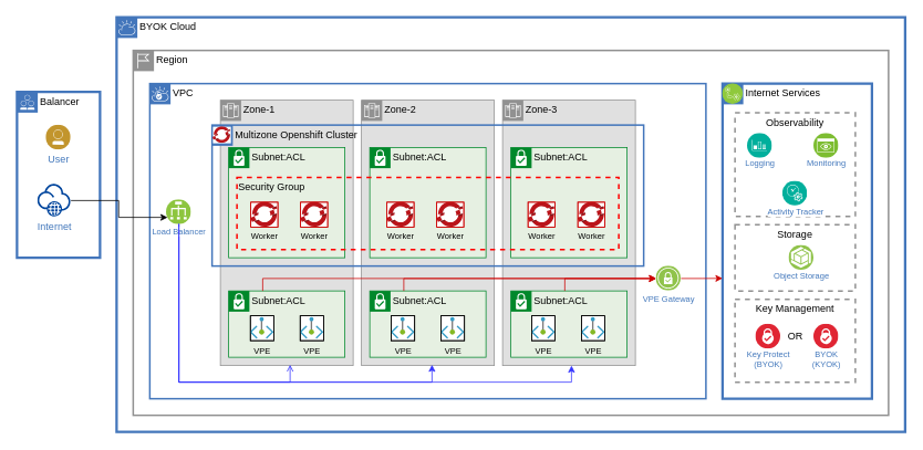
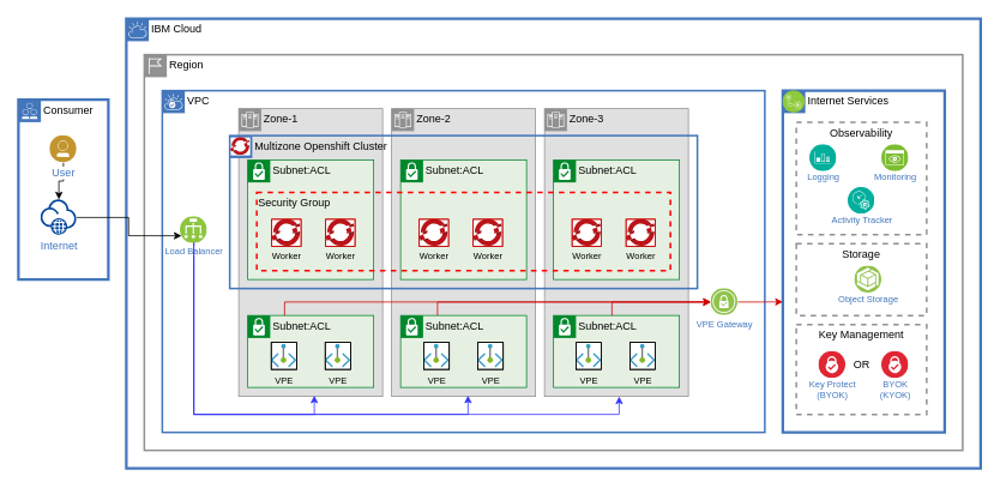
- <mxCell id="6" value="BYOK Cloud" style="shape=mxgraph.ibm.box;prType=cloud;fontStyle=0;verticalAlign=top;align=left;spacingLeft=32;spacingTop=4;fillColor=none;rounded=0;whiteSpace=wrap;html=1;strokeColor=#4376BB;strokeWidth=3;dashed=0;container=1;spacing=-4;collapsible=0;expand=0;recursiveResize=0;" parent="1" vertex="1"><mxGeometry x="140" width="950" height="500" as="geometry" y="20" /></mxCell>
+ <mxCell id="6" value="IBM Cloud" style="shape=mxgraph.ibm.box;prType=cloud;fontStyle=0;verticalAlign=top;align=left;spacingLeft=32;spacingTop=4;fillColor=none;rounded=0;whiteSpace=wrap;html=1;strokeColor=#4376BB;strokeWidth=3;dashed=0;container=1;spacing=-4;collapsible=0;expand=0;recursiveResize=0;" parent="1" vertex="1"><mxGeometry x="140" width="950" height="500" as="geometry" y="20" /></mxCell>
- <mxCell id="2" value="Balancer" style="shape=mxgraph.ibm.box;prType=public;fontStyle=0;verticalAlign=top;align=left;spacingLeft=32;spacingTop=4;fillColor=none;rounded=0;whiteSpace=wrap;html=1;strokeColor=#4376BB;strokeWidth=3;dashed=0;container=1;spacing=-4;collapsible=0;expand=0;recursiveResize=0;" parent="1" vertex="1"><mxGeometry x="20" y="110" width="100" height="200" as="geometry" /></mxCell>
+ <mxCell id="2" value="Consumer" style="shape=mxgraph.ibm.box;prType=public;fontStyle=0;verticalAlign=top;align=left;spacingLeft=32;spacingTop=4;fillColor=none;rounded=0;whiteSpace=wrap;html=1;strokeColor=#4376BB;strokeWidth=3;dashed=0;container=1;spacing=-4;collapsible=0;expand=0;recursiveResize=0;" parent="1" vertex="1"><mxGeometry x="20" y="110" width="100" height="200" as="geometry" /></mxCell>
+ <mxCell id="3" style="edgeStyle=orthogonalEdgeStyle;rounded=0;orthogonalLoop=1;jettySize=auto;html=1;exitX=0.5;exitY=1;exitDx=0;exitDy=0;" parent="2" source="4" target="5" edge="1"><mxGeometry relative="1" as="geometry" /></mxCell>
- <mxCell id="44" value="Activity Tracker" style="aspect=fixed;perimeter=ellipsePerimeter;html=1;align=center;shadow=0;dashed=0;fontColor=#4277BB;labelBackgroundColor=#ffffff;fontSize=10;spacingTop=-4;image;image=img/lib/ibm/management/it_service_management.svg;spacing=0;" parent="42" vertex="1"><mxGeometry x="57.5" y="82.5" width="30" height="30" as="geometry" /></mxCell>
+ <mxCell id="44" value="Activity Tracker" style="aspect=fixed;perimeter=ellipsePerimeter;html=1;align=center;shadow=0;dashed=0;fontColor=#4277BB;labelBackgroundColor=#ffffff;fontSize=10;spacingTop=-4;image;image=img/lib/ibm/management/it_service_management.svg;spacing=0;" parent="42" vertex="1"><mxGeometry x="57.5" y="72.5" width="30" height="30" as="geometry" /></mxCell>
- <mxCell id="37" style="edgeStyle=orthogonalEdgeStyle;rounded=0;orthogonalLoop=1;jettySize=auto;html=1;entryX=0.525;entryY=0.997;entryDx=0;entryDy=0;entryPerimeter=0;fontSize=10;exitX=0.5;exitY=1;exitDx=0;exitDy=0;strokeColor=#3333FF;endArrow=open;" edge="1" parent="8" source="38" target="9"><mxGeometry relative="1" as="geometry" /></mxCell>
+ <mxCell id="37" style="edgeStyle=orthogonalEdgeStyle;rounded=0;orthogonalLoop=1;jettySize=auto;html=1;entryX=0.525;entryY=0.997;entryDx=0;entryDy=0;entryPerimeter=0;fontSize=10;exitX=0.5;exitY=1;exitDx=0;exitDy=0;strokeColor=#3333FF;" edge="1" parent="8" source="38" target="9"><mxGeometry relative="1" as="geometry" /></mxCell>
